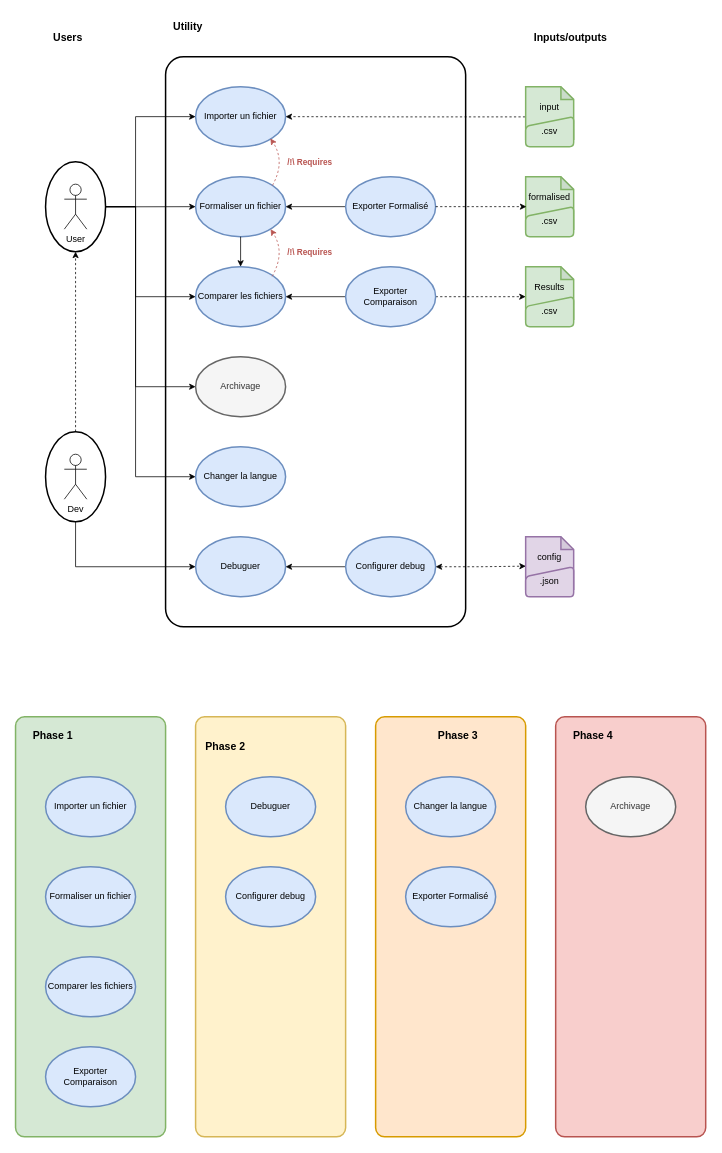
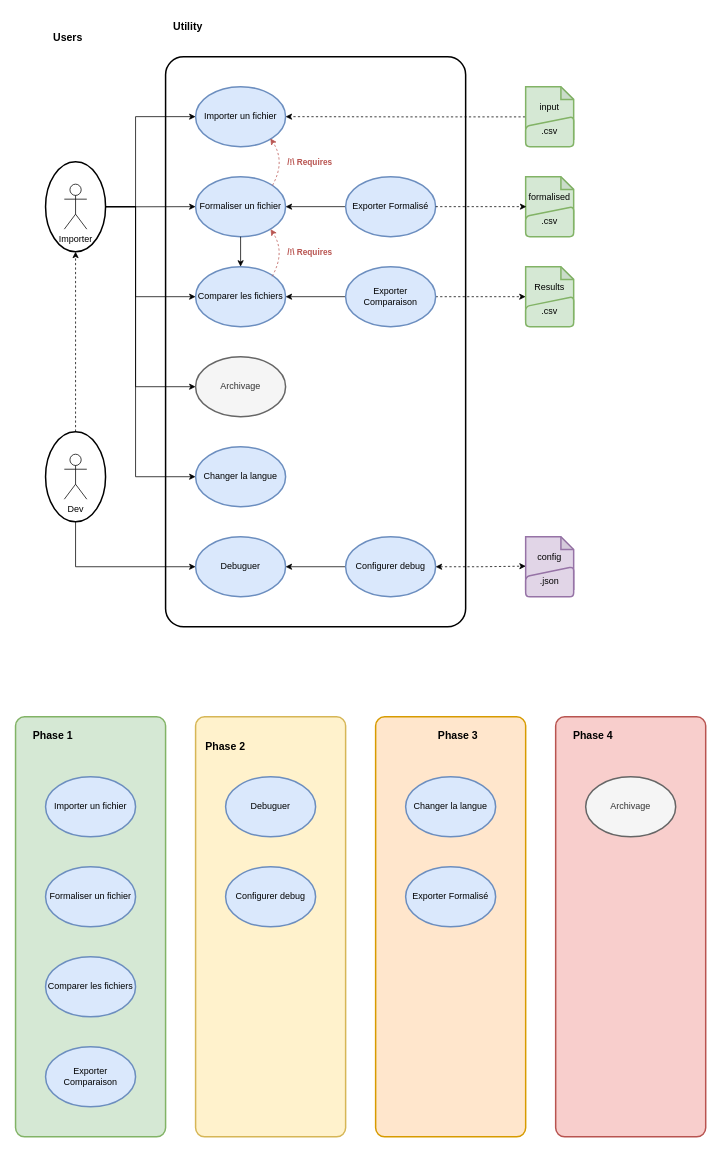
- <mxCell id="28" value="&lt;h3&gt;Inputs/outputs&lt;/h3&gt;" style="text;html=1;strokeColor=none;fillColor=none;align=center;verticalAlign=middle;whiteSpace=wrap;rounded=0;" vertex="1" parent="1"><mxGeometry x="700" width="120" height="30" as="geometry" y="35" /></mxCell>
- <mxCell id="13" value="User" style="shape=umlActor;verticalLabelPosition=bottom;verticalAlign=top;html=1;outlineConnect=0;" vertex="1" parent="1"><mxGeometry x="85" y="245" width="30" height="60" as="geometry" /></mxCell>
+ <mxCell id="13" value="Importer" style="shape=umlActor;verticalLabelPosition=bottom;verticalAlign=top;html=1;outlineConnect=0;" vertex="1" parent="1"><mxGeometry x="85" y="245" width="30" height="60" as="geometry" /></mxCell>
